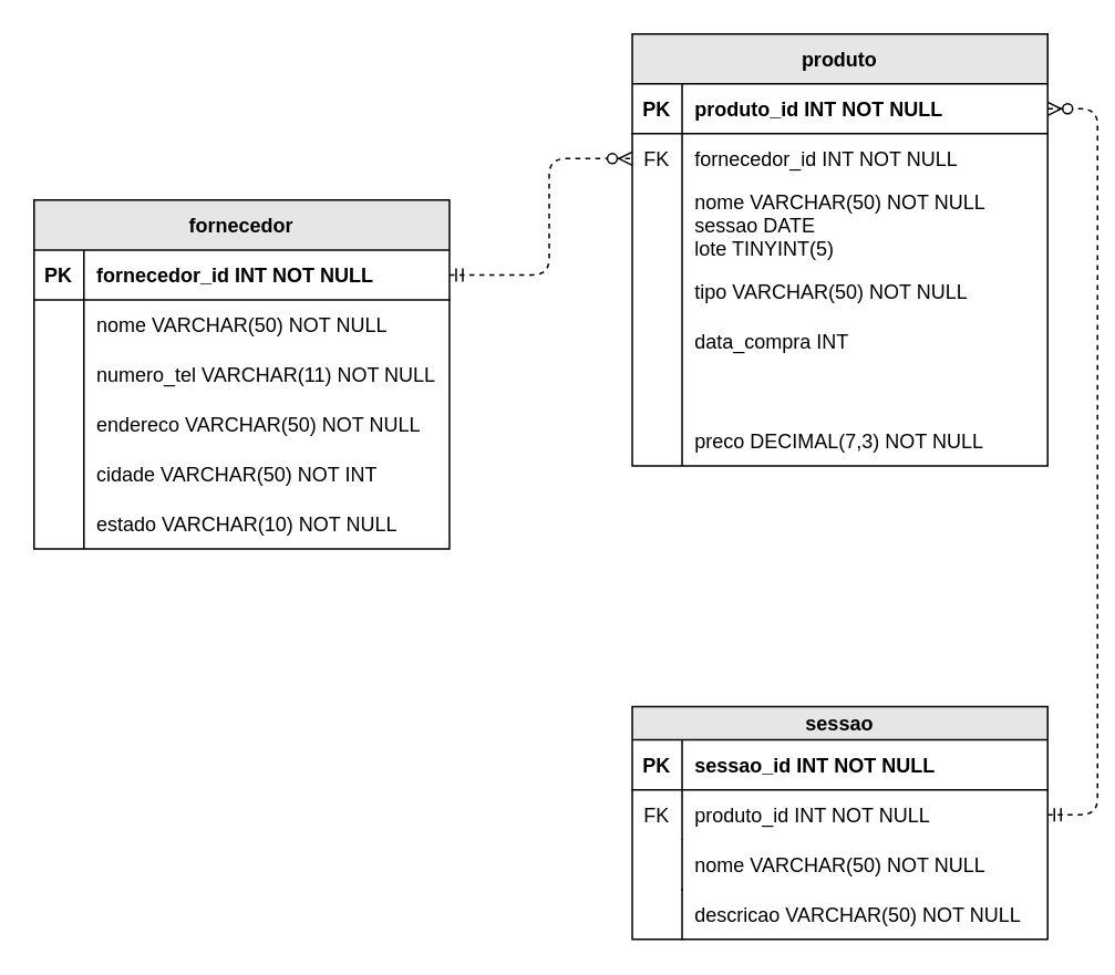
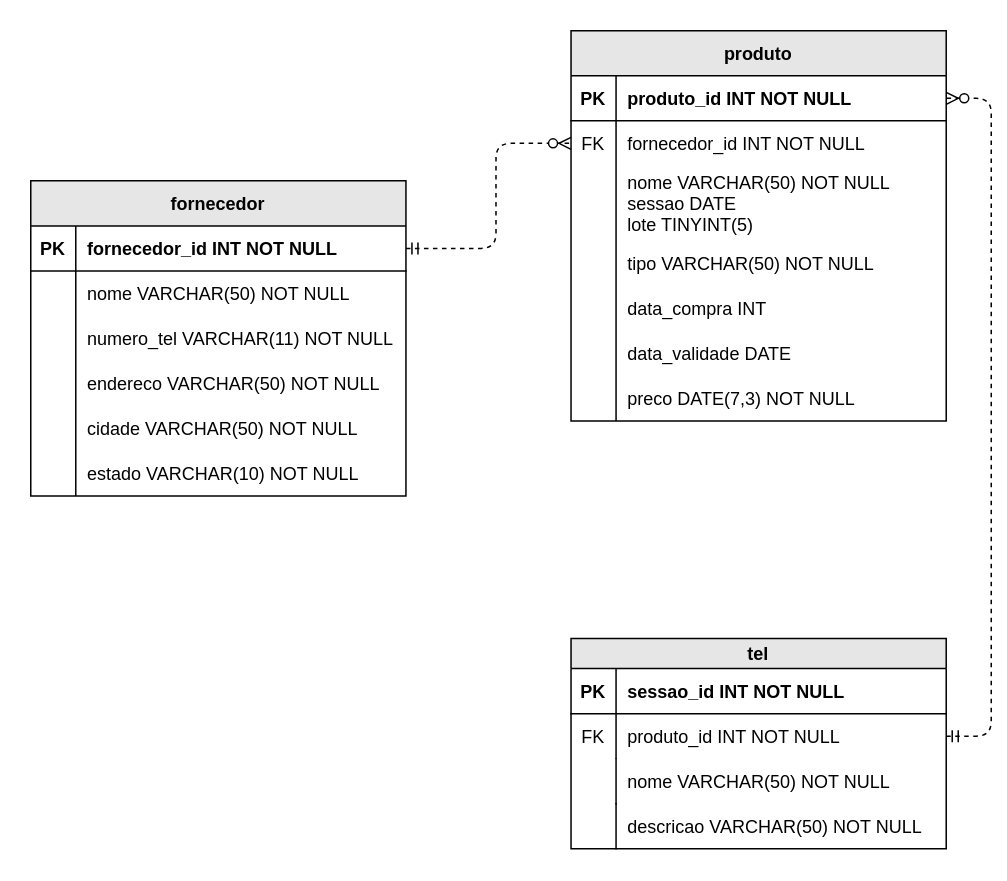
+ <mxCell id="20" value="data_validade DATE" style="shape=partialRectangle;overflow=hidden;connectable=0;fillColor=none;top=0;left=0;bottom=0;right=0;align=left;spacingLeft=6;" vertex="1" parent="18"><mxGeometry x="30" width="220" height="30" as="geometry"><mxRectangle width="220" height="30" as="alternateBounds" /></mxGeometry></mxCell>
- <mxCell id="23" value="preco DECIMAL(7,3) NOT NULL" style="shape=partialRectangle;overflow=hidden;connectable=0;fillColor=none;top=0;left=0;bottom=0;right=0;align=left;spacingLeft=6;" vertex="1" parent="21"><mxGeometry x="30" width="220" height="30" as="geometry"><mxRectangle width="220" height="30" as="alternateBounds" /></mxGeometry></mxCell>
+ <mxCell id="23" value="preco DATE(7,3) NOT NULL" style="shape=partialRectangle;overflow=hidden;connectable=0;fillColor=none;top=0;left=0;bottom=0;right=0;align=left;spacingLeft=6;" vertex="1" parent="21"><mxGeometry x="30" width="220" height="30" as="geometry"><mxRectangle width="220" height="30" as="alternateBounds" /></mxGeometry></mxCell>
- <mxCell id="39" value="cidade VARCHAR(50) NOT INT" style="shape=partialRectangle;overflow=hidden;connectable=0;fillColor=none;top=0;left=0;bottom=0;right=0;align=left;spacingLeft=6;" vertex="1" parent="37"><mxGeometry x="30" width="220" height="30" as="geometry"><mxRectangle width="220" height="30" as="alternateBounds" /></mxGeometry></mxCell>
+ <mxCell id="39" value="cidade VARCHAR(50) NOT NULL" style="shape=partialRectangle;overflow=hidden;connectable=0;fillColor=none;top=0;left=0;bottom=0;right=0;align=left;spacingLeft=6;" vertex="1" parent="37"><mxGeometry x="30" width="220" height="30" as="geometry"><mxRectangle width="220" height="30" as="alternateBounds" /></mxGeometry></mxCell>
- <mxCell id="43" value="sessao" style="shape=table;startSize=20;container=6;collapsible=1;childLayout=tableLayout;fixedRows=1;rowLines=0;fontStyle=1;align=center;resizeLast=1;fillColor=#E6E6E6;strokeColor=#000000;fontColor=#000000;" vertex="1" parent="1"><mxGeometry x="380" y="425" width="250" height="140" as="geometry"><mxRectangle x="310" y="270" width="110" height="30" as="alternateBounds" /></mxGeometry></mxCell>
+ <mxCell id="43" value="tel" style="shape=table;startSize=20;container=6;collapsible=1;childLayout=tableLayout;fixedRows=1;rowLines=0;fontStyle=1;align=center;resizeLast=1;fillColor=#E6E6E6;strokeColor=#000000;fontColor=#000000;" vertex="1" parent="1"><mxGeometry x="380" y="425" width="250" height="140" as="geometry"><mxRectangle x="310" y="270" width="110" height="30" as="alternateBounds" /></mxGeometry></mxCell>
